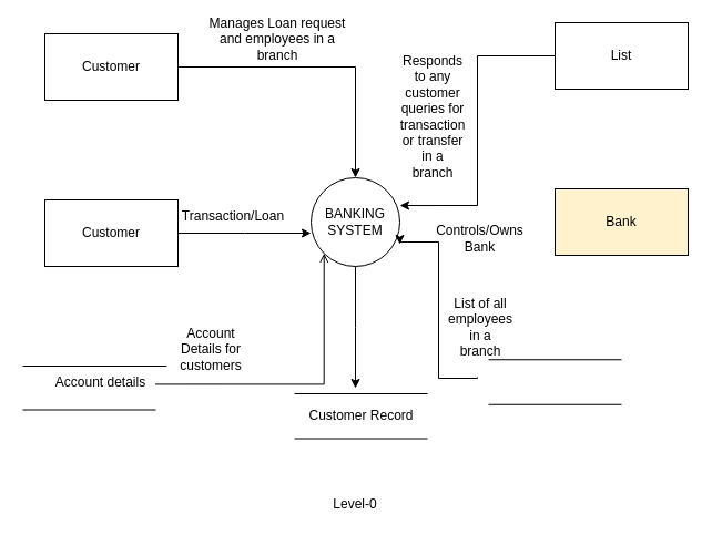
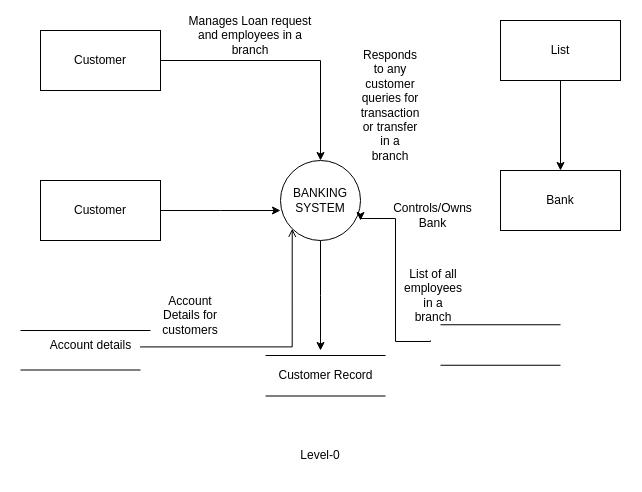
- <mxCell id="10" style="edgeStyle=orthogonalEdgeStyle;rounded=0;orthogonalLoop=1;jettySize=auto;html=1;entryX=1;entryY=0.313;entryDx=0;entryDy=0;entryPerimeter=0;" edge="1" parent="1" source="6" target="3"><mxGeometry relative="1" as="geometry" /></mxCell>
+ <mxCell id="10" style="edgeStyle=orthogonalEdgeStyle;rounded=0;orthogonalLoop=1;jettySize=auto;html=1;" edge="1" parent="1" source="6" target="8"><mxGeometry relative="1" as="geometry" /></mxCell>
- <mxCell id="15" value="Transaction/Loan" style="text;html=1;align=center;verticalAlign=middle;whiteSpace=wrap;rounded=0;" vertex="1" parent="1"><mxGeometry x="180" y="180" width="60" height="30" as="geometry" /></mxCell>
- <mxCell id="8" value="Bank" style="rounded=0;whiteSpace=wrap;html=1;fillColor=#fff2cc;" vertex="1" parent="1"><mxGeometry x="500" y="170" width="120" height="60" as="geometry" /></mxCell>
+ <mxCell id="8" value="Bank" style="rounded=0;whiteSpace=wrap;html=1;" vertex="1" parent="1"><mxGeometry x="500" y="170" width="120" height="60" as="geometry" /></mxCell>
